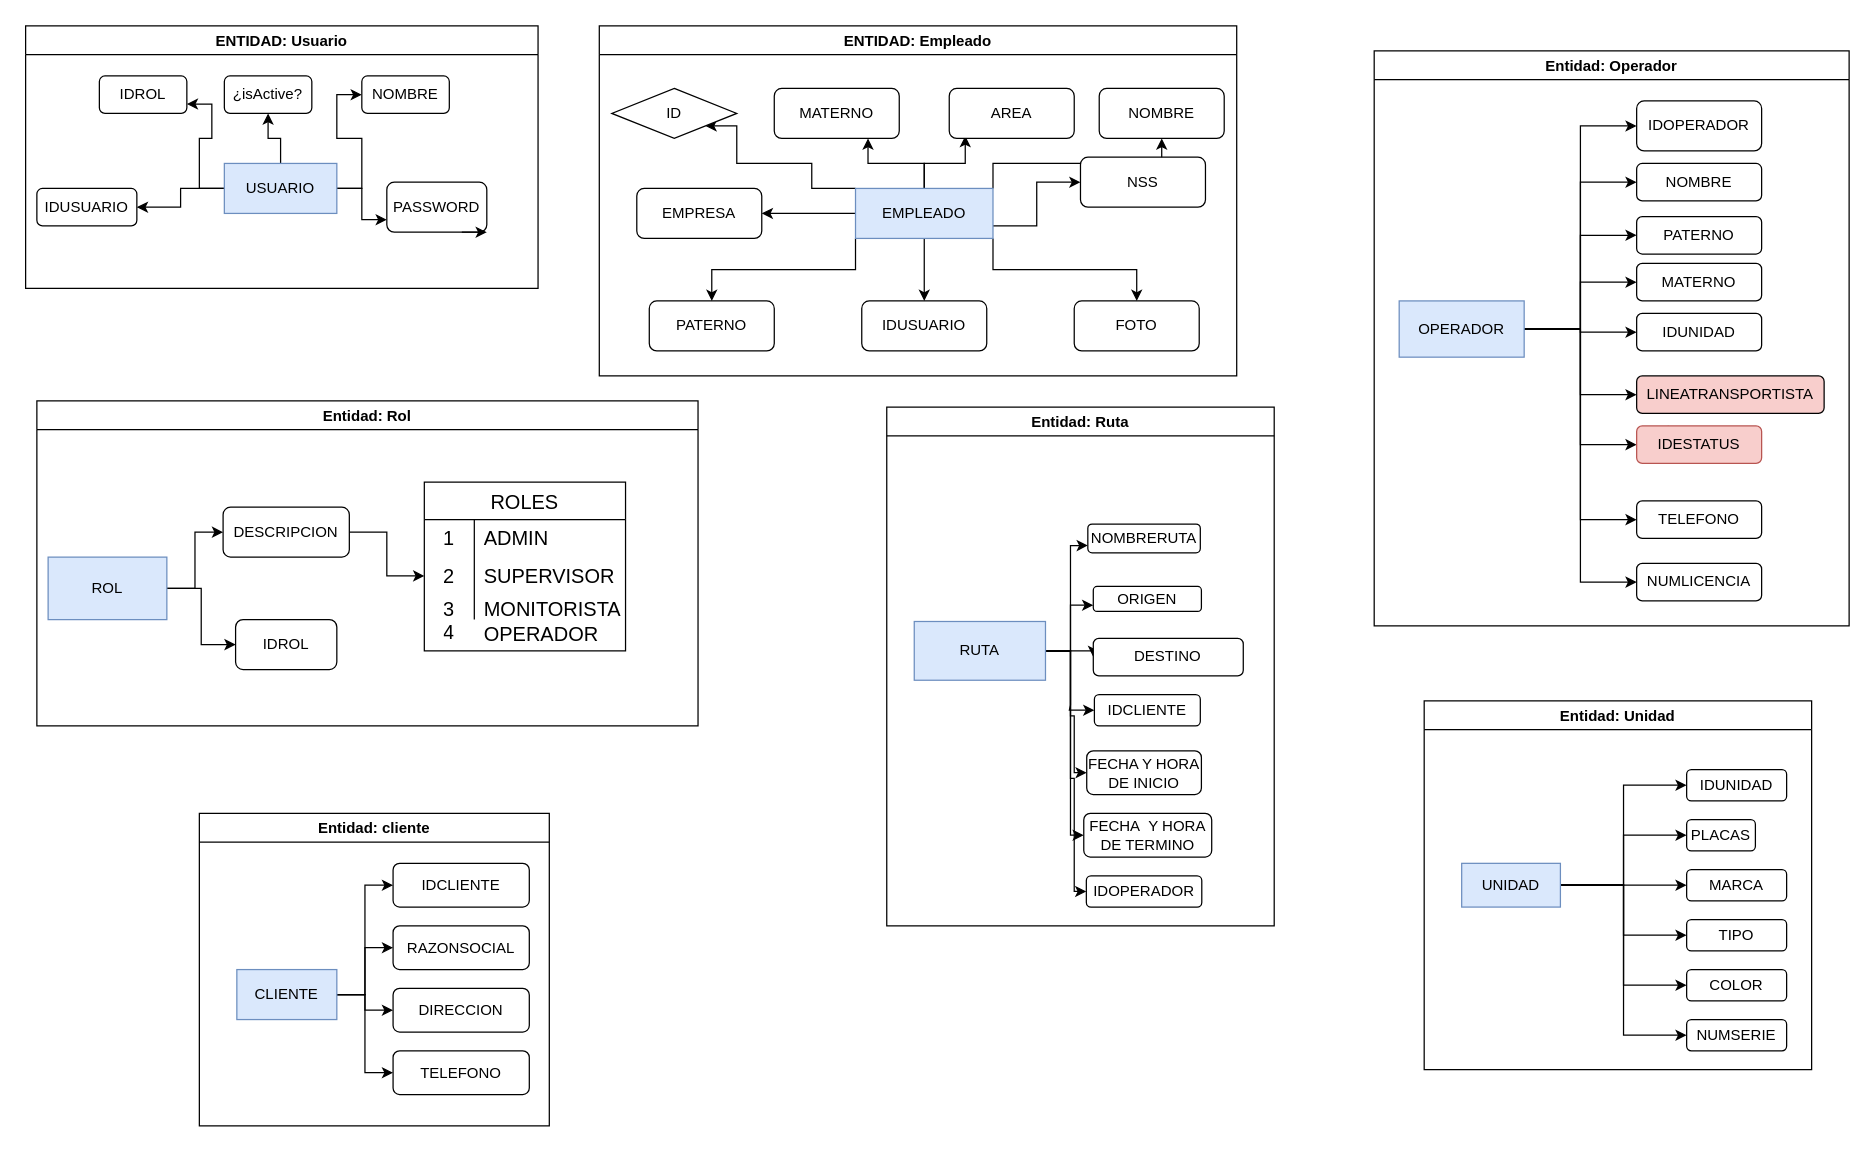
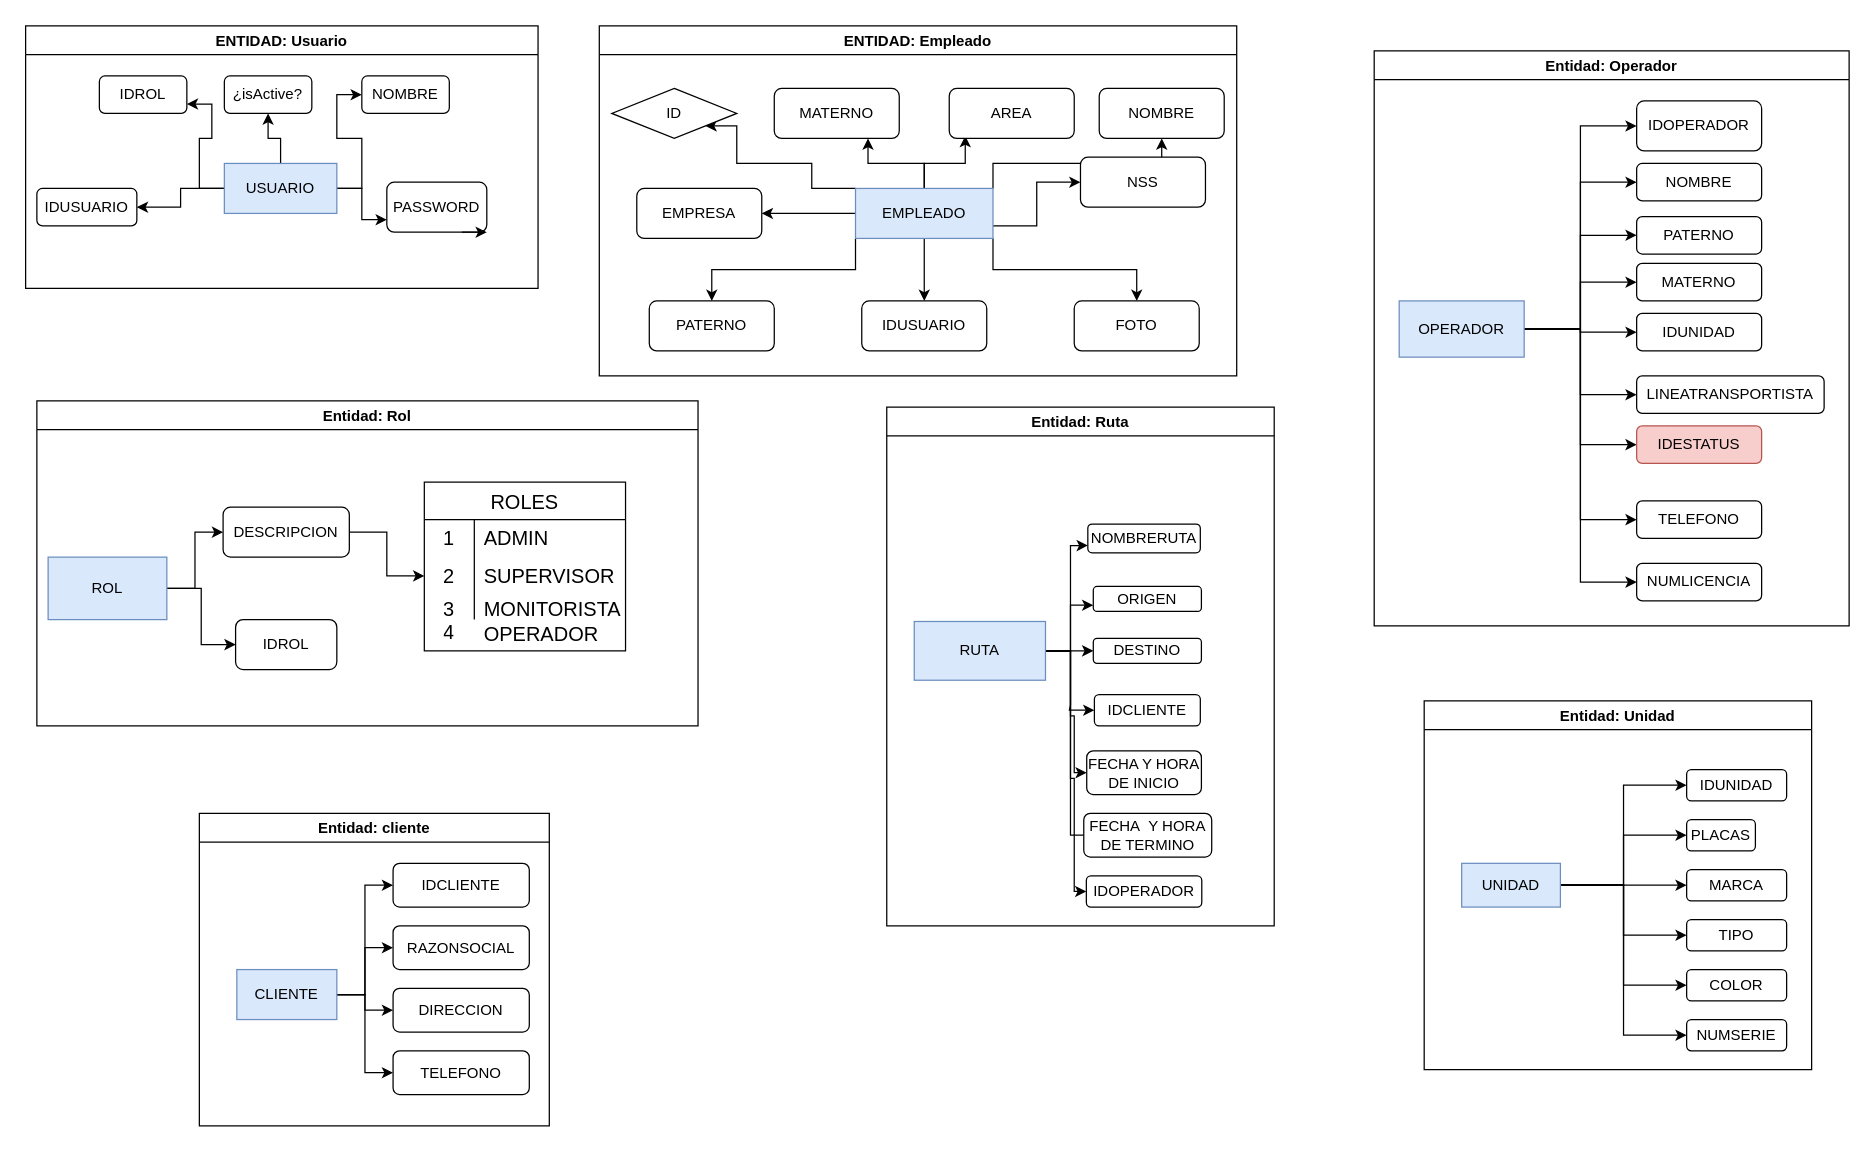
- <mxCell id="86" value="LINEATRANSPORTISTA" style="rounded=1;whiteSpace=wrap;html=1;fillColor=#f8cecc;" vertex="1" parent="70"><mxGeometry x="210" y="260" width="150" height="30" as="geometry" /></mxCell>
+ <mxCell id="86" value="LINEATRANSPORTISTA" style="rounded=1;whiteSpace=wrap;html=1;" vertex="1" parent="70"><mxGeometry x="210" y="260" width="150" height="30" as="geometry" /></mxCell>
- <mxCell id="64" value="DESTINO" style="rounded=1;whiteSpace=wrap;html=1;" vertex="1" parent="54"><mxGeometry x="165.25" y="185" width="120" height="30" as="geometry" /></mxCell>
+ <mxCell id="64" value="DESTINO" style="rounded=1;whiteSpace=wrap;html=1;" vertex="1" parent="54"><mxGeometry x="165.25" y="185" width="86.5" height="20" as="geometry" /></mxCell>
- <mxCell id="60" style="edgeStyle=orthogonalEdgeStyle;rounded=0;orthogonalLoop=1;jettySize=auto;html=1;exitX=1;exitY=0.5;exitDx=0;exitDy=0;entryX=0;entryY=0.5;entryDx=0;entryDy=0;" edge="1" parent="54" source="62" target="68"><mxGeometry relative="1" as="geometry"><Array as="points"><mxPoint x="147" y="195" /><mxPoint x="147" y="342" /></Array></mxGeometry></mxCell>
+ <mxCell id="60" style="edgeStyle=orthogonalEdgeStyle;rounded=0;orthogonalLoop=1;jettySize=auto;html=1;exitX=1;exitY=0.5;exitDx=0;exitDy=0;entryX=0;entryY=0.5;entryDx=0;entryDy=0;endArrow=none;" edge="1" parent="54" source="62" target="68"><mxGeometry relative="1" as="geometry"><Array as="points"><mxPoint x="147" y="195" /><mxPoint x="147" y="342" /></Array></mxGeometry></mxCell>
